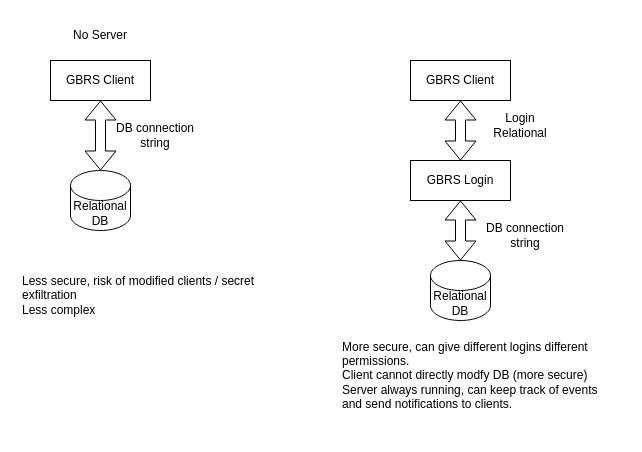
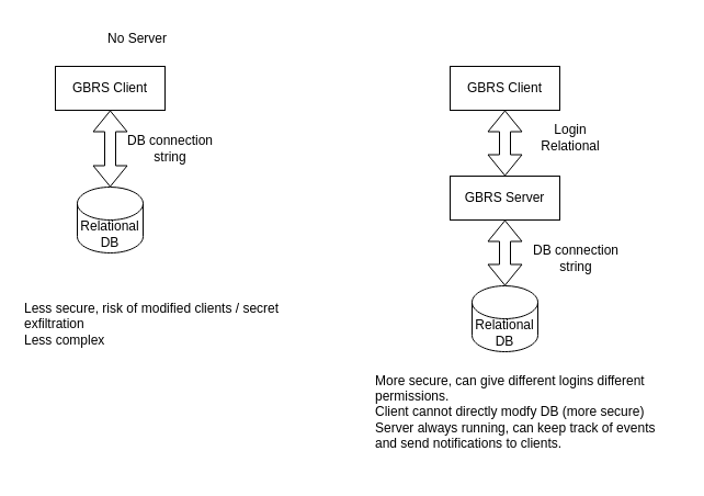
- <mxCell id="2" value="No Server" style="text;html=1;strokeColor=none;fillColor=none;align=center;verticalAlign=middle;whiteSpace=wrap;rounded=0;" vertex="1" parent="1"><mxGeometry x="60" y="20" width="80" height="30" as="geometry" /></mxCell>
+ <mxCell id="2" value="No Server" style="text;html=1;strokeColor=none;fillColor=none;align=center;verticalAlign=middle;whiteSpace=wrap;rounded=0;" vertex="1" parent="1"><mxGeometry x="85" y="20" width="80" height="30" as="geometry" /></mxCell>
- <mxCell id="8" value="GBRS Login" style="rounded=0;whiteSpace=wrap;html=1;" vertex="1" parent="1"><mxGeometry x="410" y="160" width="100" height="40" as="geometry" /></mxCell>
+ <mxCell id="8" value="GBRS Server" style="rounded=0;whiteSpace=wrap;html=1;" vertex="1" parent="1"><mxGeometry x="410" y="160" width="100" height="40" as="geometry" /></mxCell>
